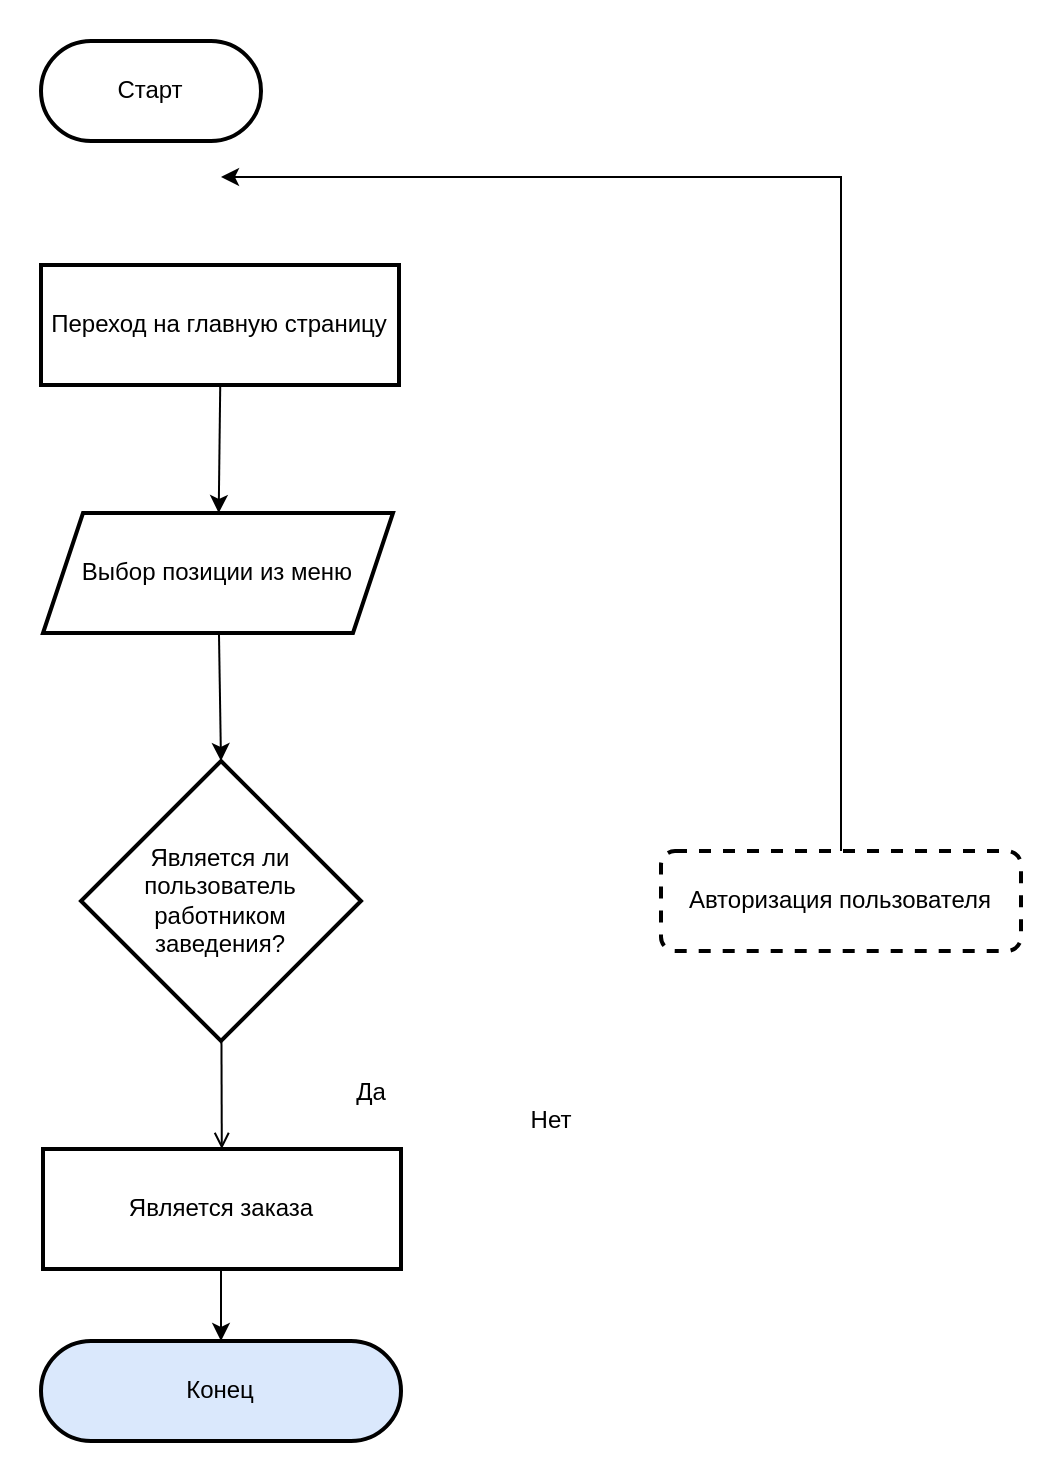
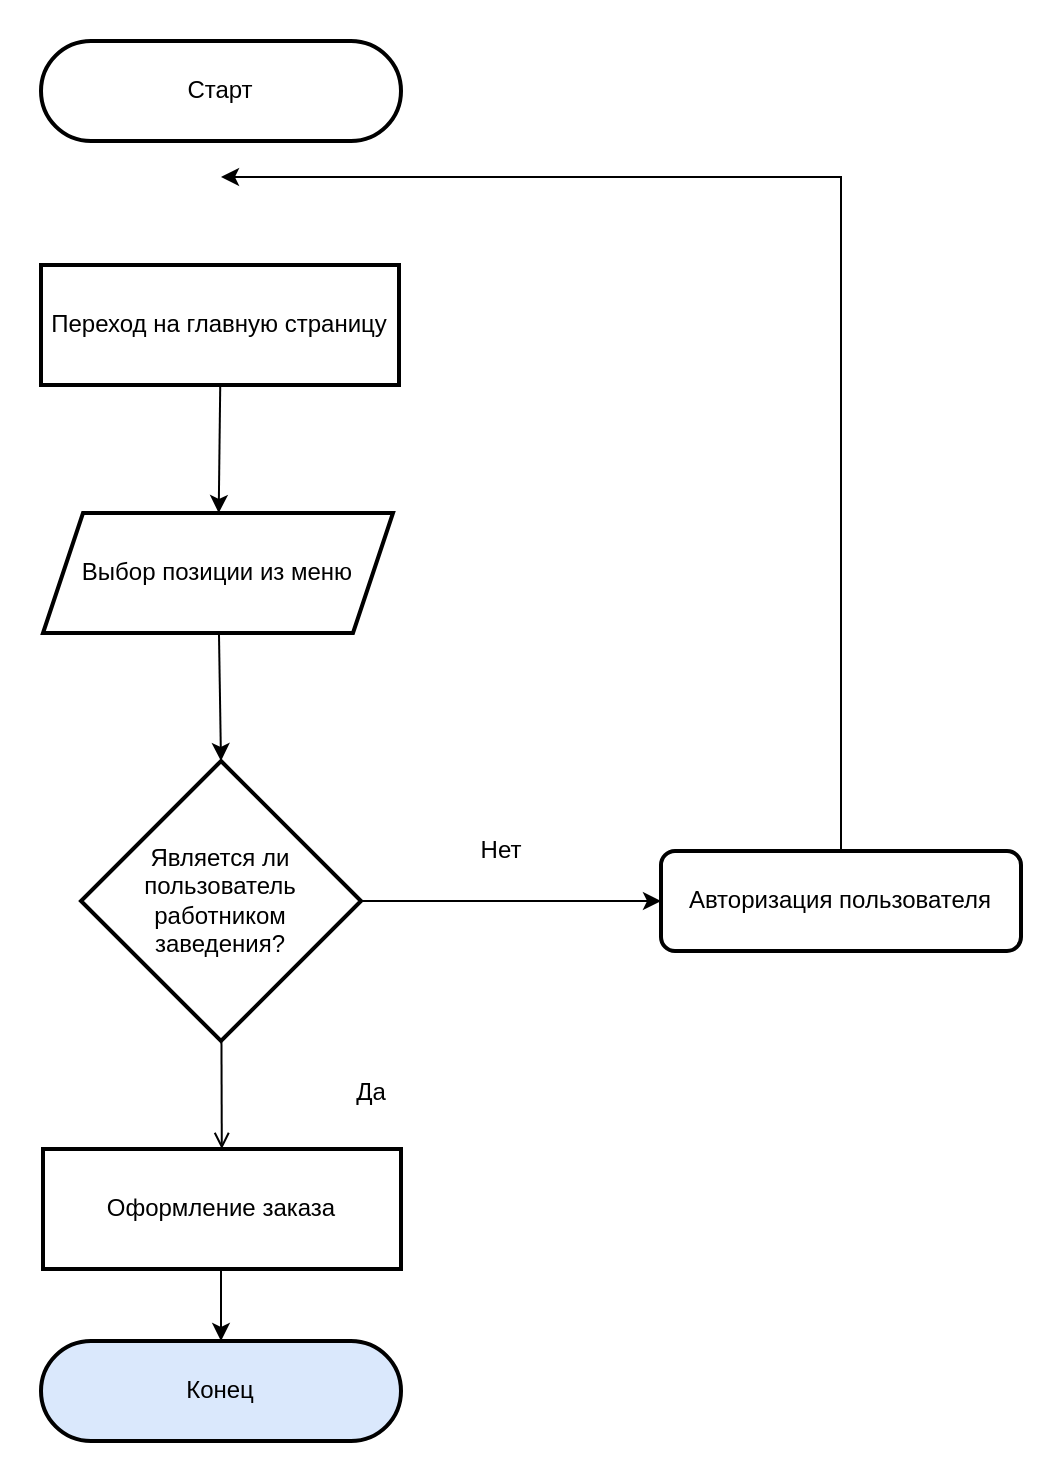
- <mxCell id="2" value="Старт" style="rounded=1;whiteSpace=wrap;html=1;absoluteArcSize=1;arcSize=150;strokeWidth=2;glass=0;" parent="1" vertex="1"><mxGeometry x="20" y="20" width="110" height="50" as="geometry" /></mxCell>
+ <mxCell id="2" value="Старт" style="rounded=1;whiteSpace=wrap;html=1;absoluteArcSize=1;arcSize=150;strokeWidth=2;glass=0;" parent="1" vertex="1"><mxGeometry x="20" y="20" width="180" height="50" as="geometry" /></mxCell>
+ <mxCell id="10" value="" style="endArrow=classic;html=1;rounded=0;exitX=1;exitY=0.5;exitDx=0;exitDy=0;exitPerimeter=0;" parent="1" source="3" target="5" edge="1"><mxGeometry width="50" height="50" relative="1" as="geometry"><mxPoint x="150" y="110" as="sourcePoint" /><mxPoint x="150" y="150" as="targetPoint" /></mxGeometry></mxCell>
- <mxCell id="5" value="Авторизация пользователя" style="rounded=1;whiteSpace=wrap;html=1;absoluteArcSize=1;arcSize=14;strokeWidth=2;dashed=1;" parent="1" vertex="1"><mxGeometry x="330" y="425" width="180" height="50" as="geometry" /></mxCell>
+ <mxCell id="5" value="Авторизация пользователя" style="rounded=1;whiteSpace=wrap;html=1;absoluteArcSize=1;arcSize=14;strokeWidth=2;" parent="1" vertex="1"><mxGeometry x="330" y="425" width="180" height="50" as="geometry" /></mxCell>
- <mxCell id="4" value="Нет" style="text;html=1;align=center;verticalAlign=middle;resizable=0;points=[];autosize=1;strokeColor=none;fillColor=none;" parent="1" vertex="1"><mxGeometry x="255" y="545" width="40" height="30" as="geometry" /></mxCell>
+ <mxCell id="4" value="Нет" style="text;html=1;align=center;verticalAlign=middle;resizable=0;points=[];autosize=1;strokeColor=none;fillColor=none;" parent="1" vertex="1"><mxGeometry x="230" y="410" width="40" height="30" as="geometry" /></mxCell>
- <mxCell id="15" value="Является заказа" style="rounded=0;whiteSpace=wrap;html=1;glass=0;strokeWidth=2;" vertex="1" parent="1"><mxGeometry x="21" y="574" width="179" height="60" as="geometry" /></mxCell>
+ <mxCell id="15" value="Оформление заказа" style="rounded=0;whiteSpace=wrap;html=1;glass=0;strokeWidth=2;" vertex="1" parent="1"><mxGeometry x="21" y="574" width="179" height="60" as="geometry" /></mxCell>
